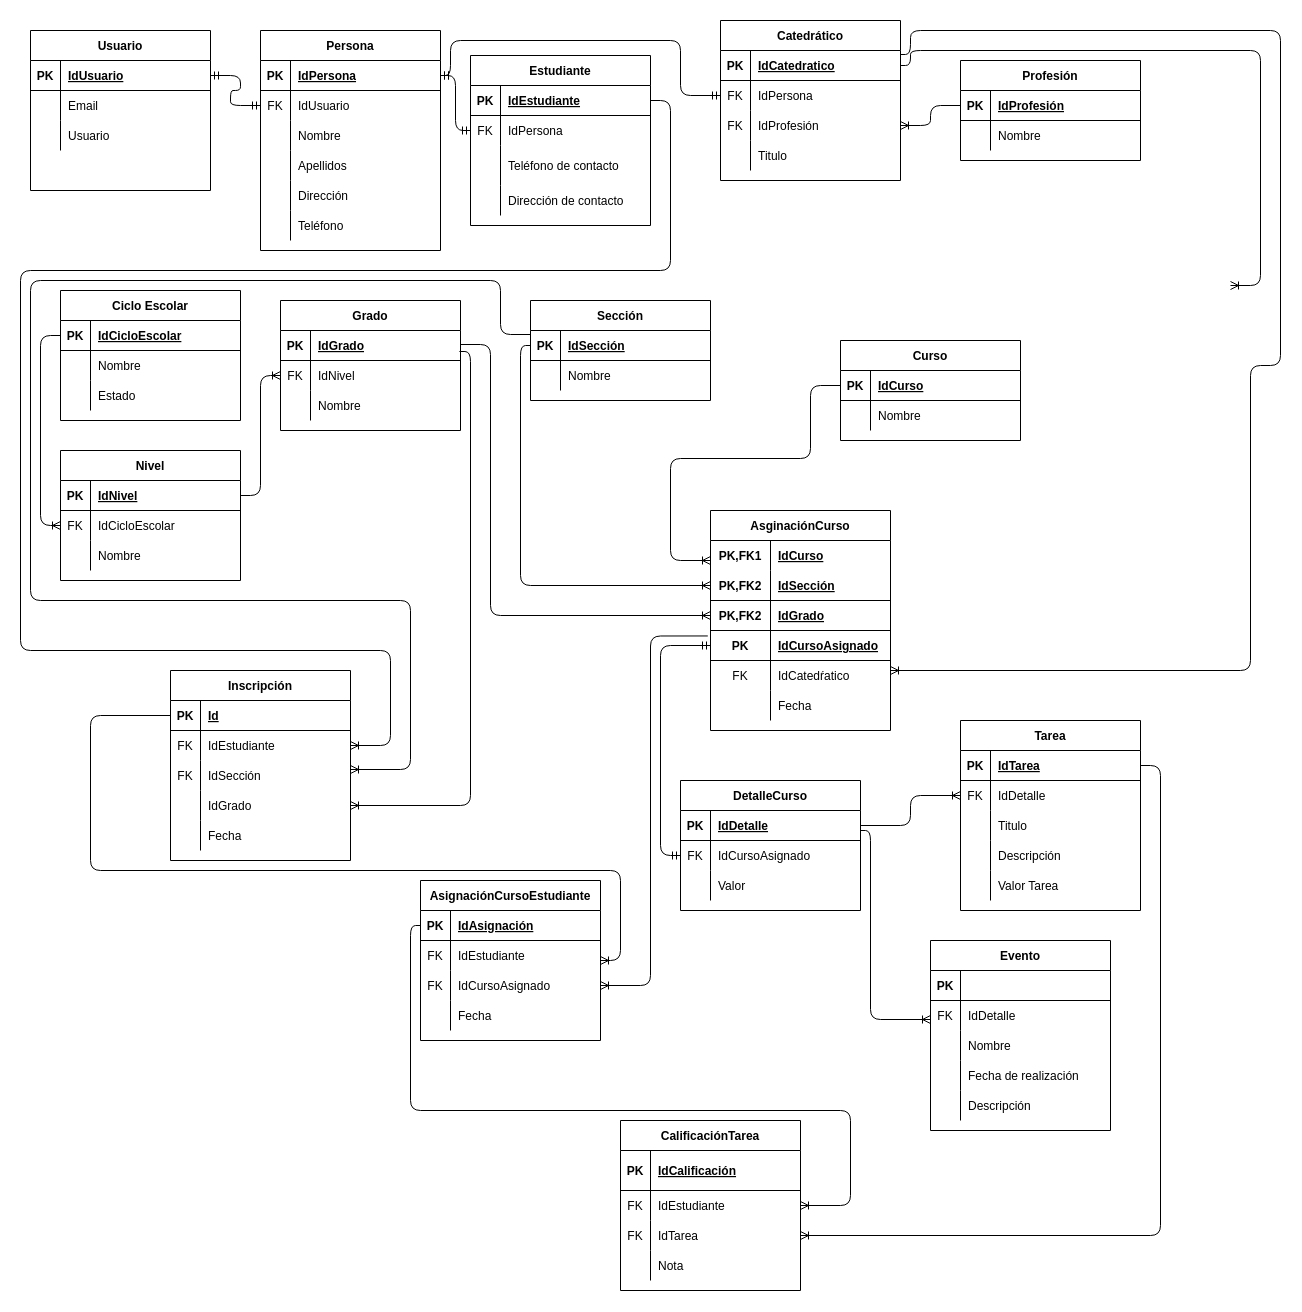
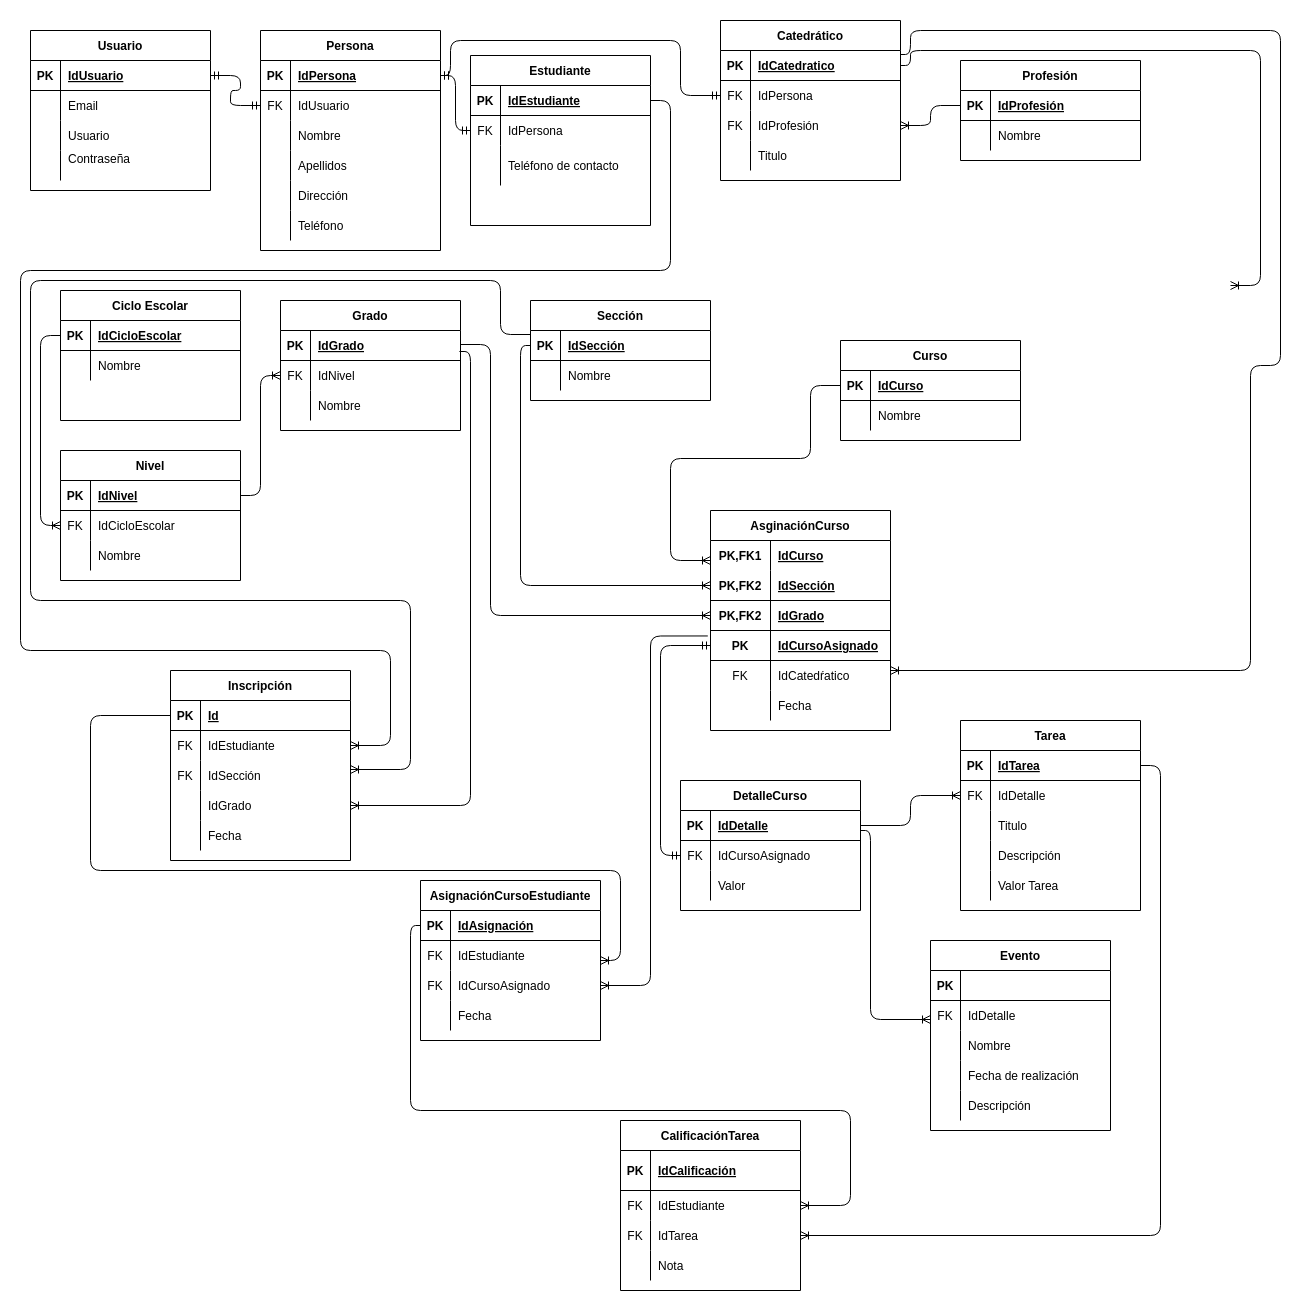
+ <mxCell id="14" value="Contraseña&#10;" style="shape=partialRectangle;connectable=0;fillColor=none;top=0;left=0;bottom=0;right=0;align=left;spacingLeft=6;overflow=hidden;" parent="12" vertex="1"><mxGeometry x="30" width="150" height="30" as="geometry" /></mxCell>
- <mxCell id="47" value="Dirección de contacto" style="shape=partialRectangle;connectable=0;fillColor=none;top=0;left=0;bottom=0;right=0;align=left;spacingLeft=6;overflow=hidden;" parent="45" vertex="1"><mxGeometry x="30" width="150" height="30" as="geometry" /></mxCell>
- <mxCell id="80" value="Estado" style="shape=partialRectangle;connectable=0;fillColor=none;top=0;left=0;bottom=0;right=0;align=left;spacingLeft=6;overflow=hidden;" parent="78" vertex="1"><mxGeometry x="30" width="150" height="30" as="geometry" /></mxCell>
